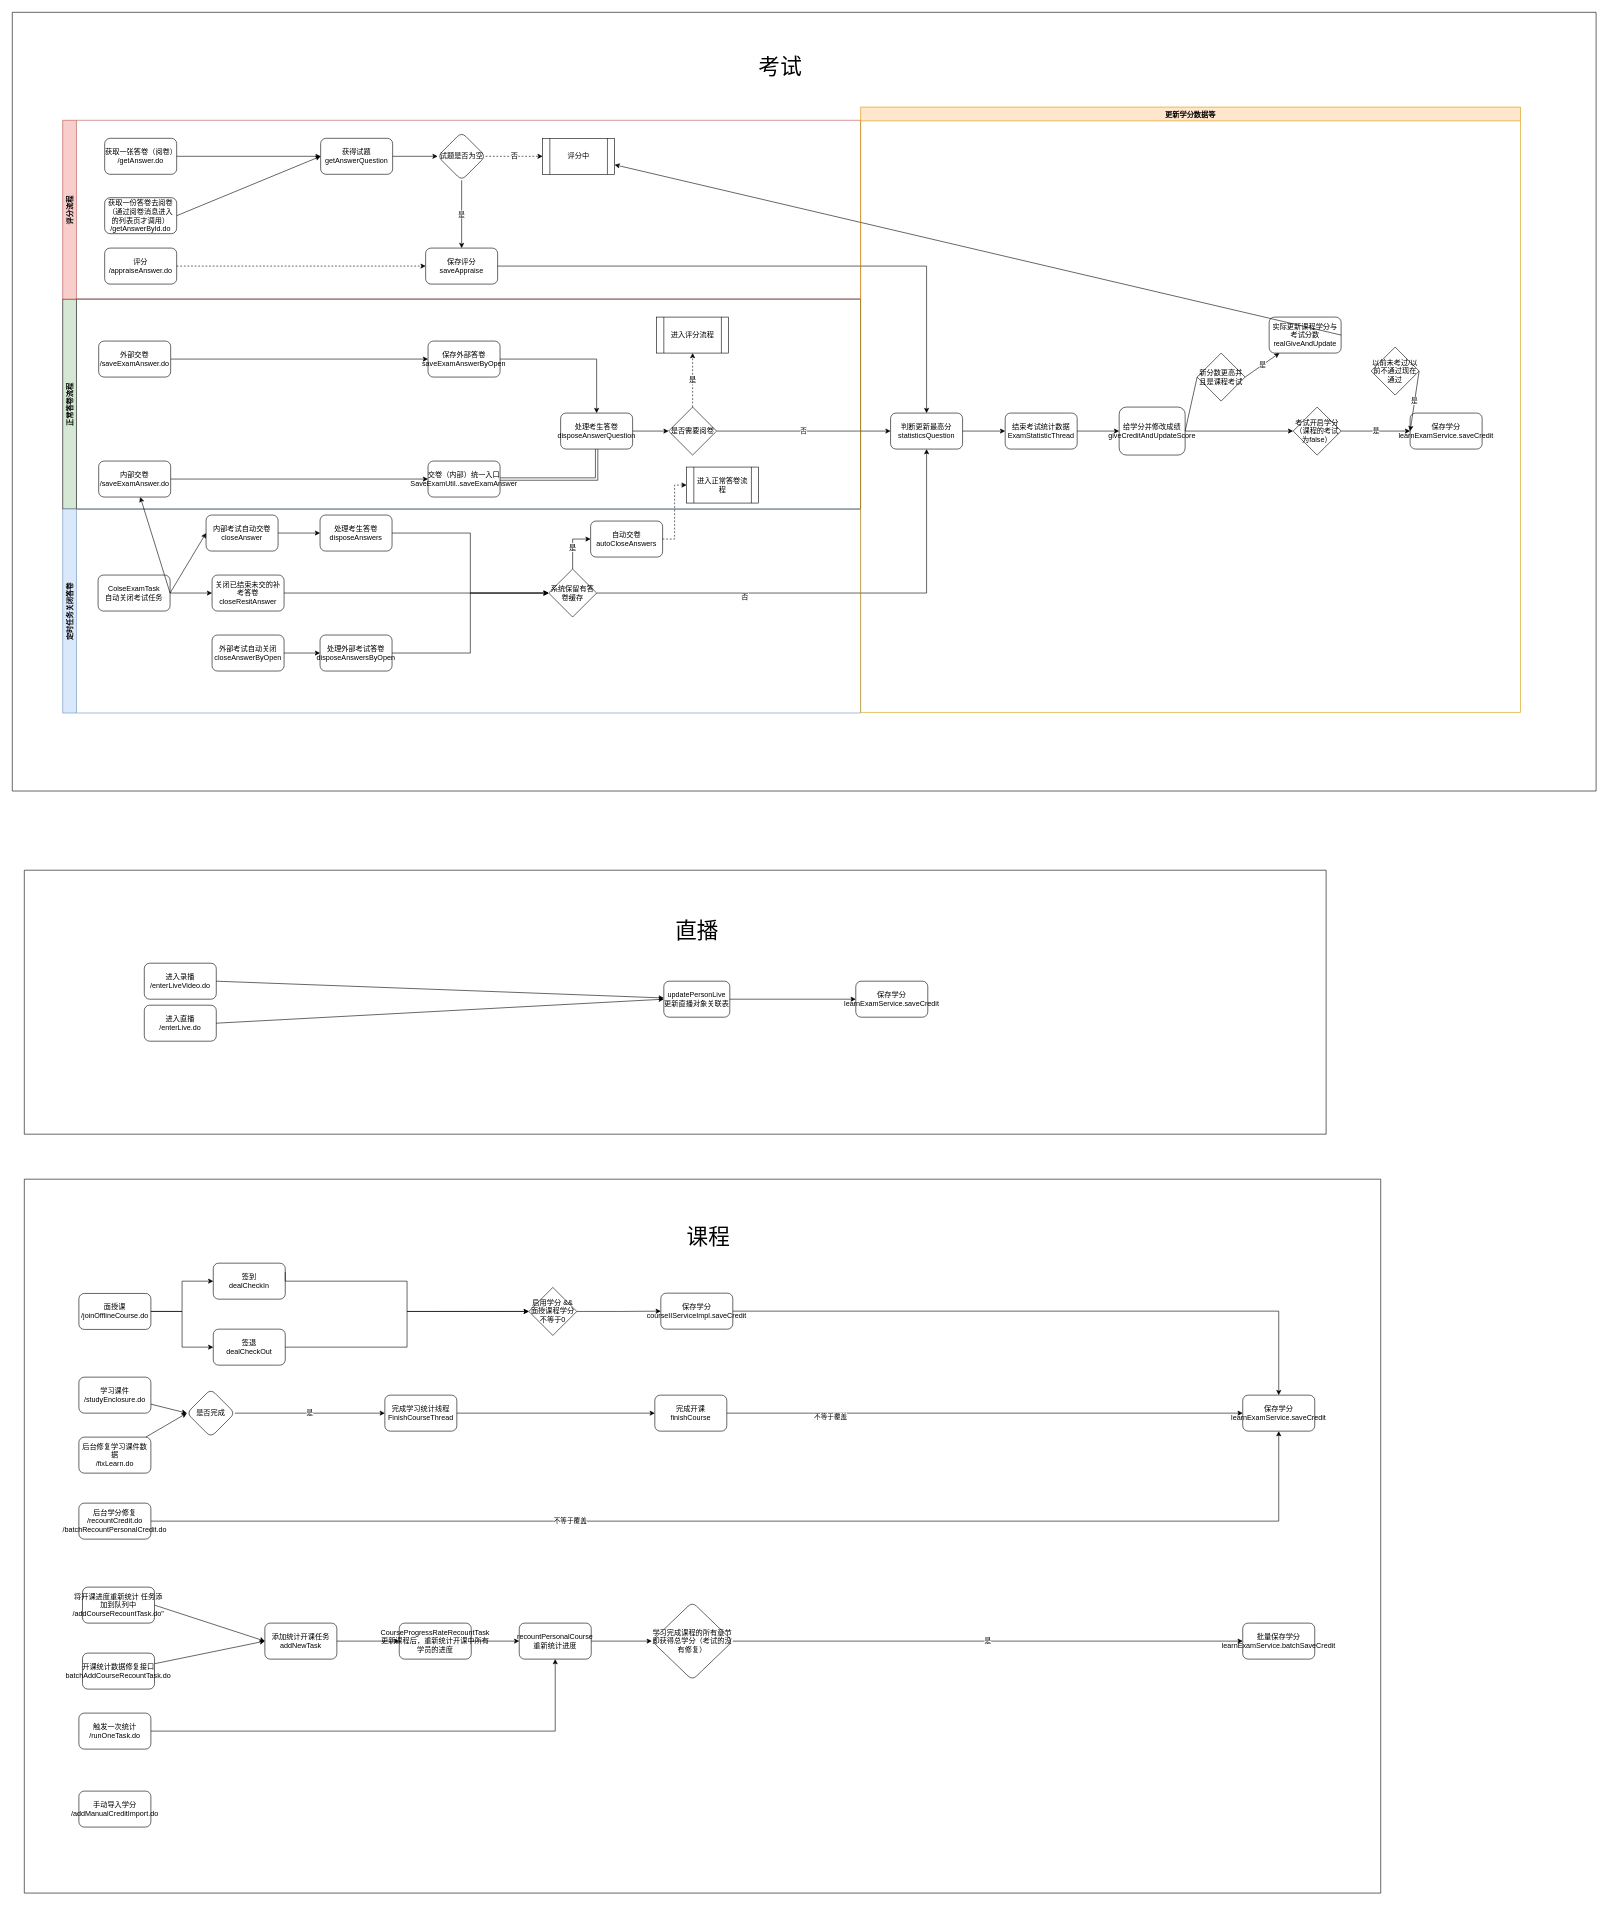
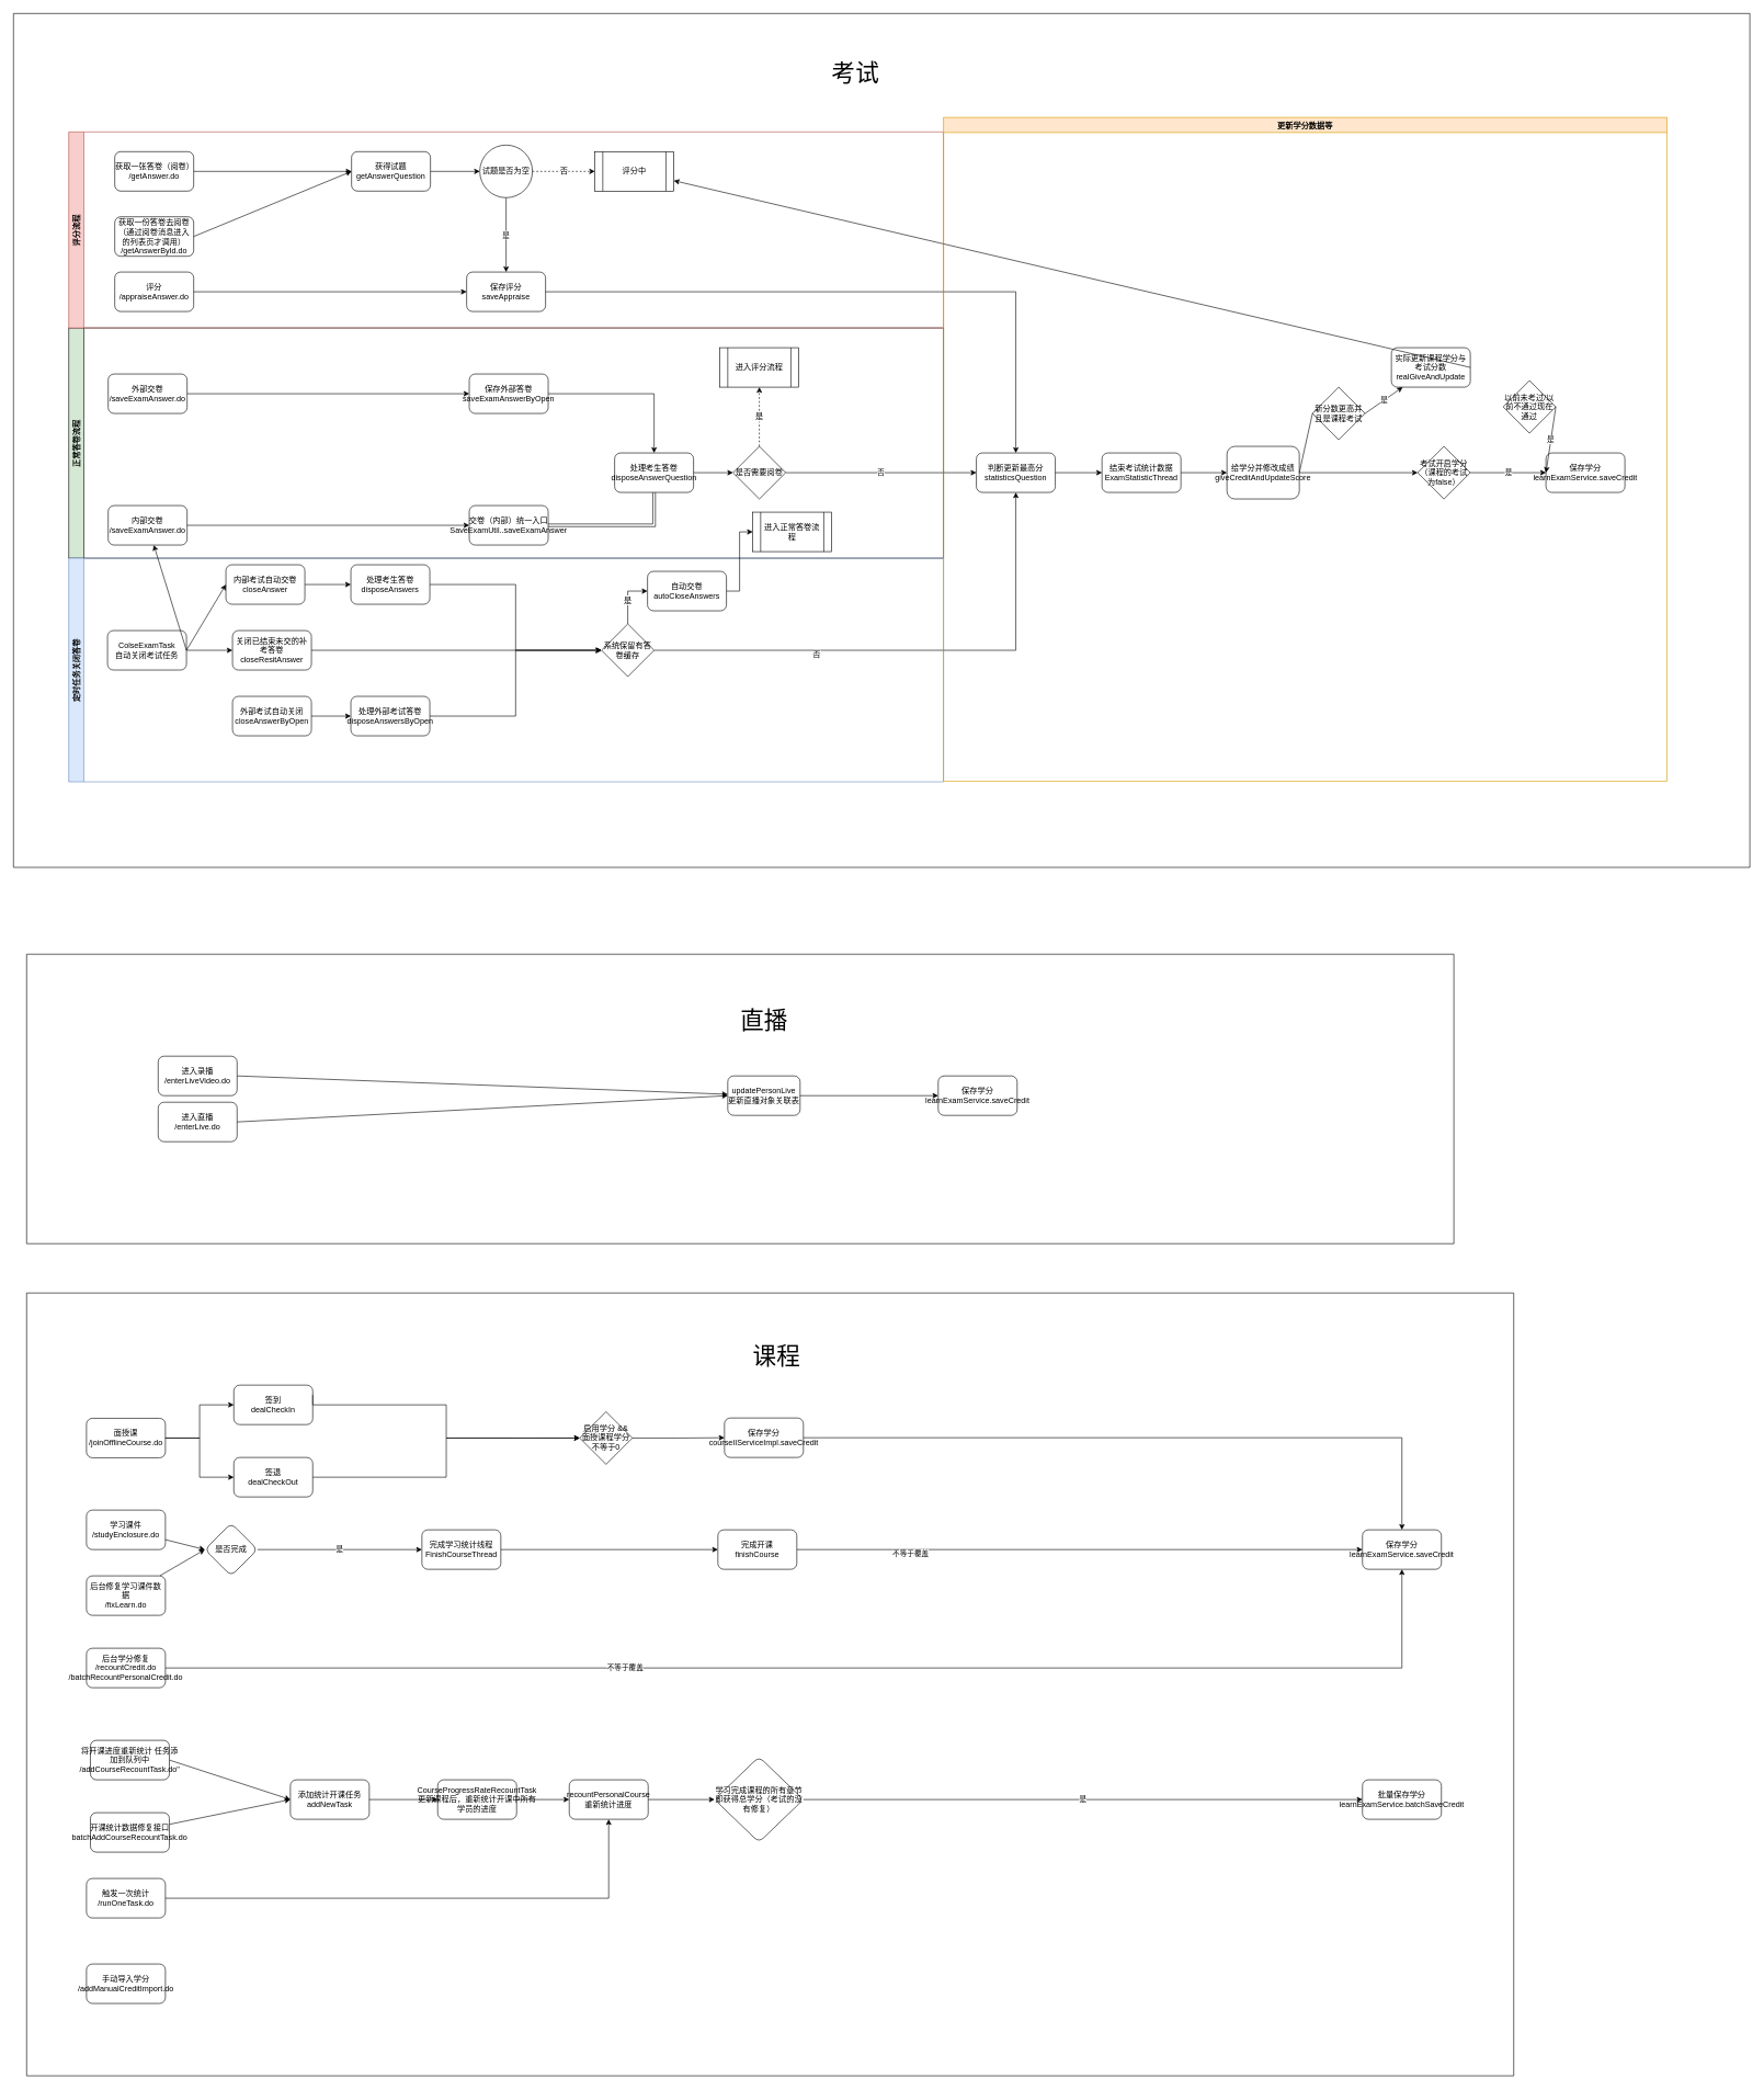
- <mxCell id="22" value="试题是否为空" style="rhombus;whiteSpace=wrap;html=1;rounded=1;" vertex="1" parent="20"><mxGeometry x="625" y="20" width="80" height="80" as="geometry" /></mxCell>
+ <mxCell id="22" value="试题是否为空" style="ellipse;whiteSpace=wrap;html=1;" vertex="1" parent="20"><mxGeometry x="625" y="20" width="80" height="80" as="geometry" /></mxCell>
- <mxCell id="33" style="edgeStyle=none;rounded=0;orthogonalLoop=1;jettySize=auto;html=1;exitX=1;exitY=0.5;exitDx=0;exitDy=0;entryX=0;entryY=0.5;entryDx=0;entryDy=0;dashed=1;" edge="1" parent="20" source="24" target="31"><mxGeometry relative="1" as="geometry" /></mxCell>
+ <mxCell id="33" style="edgeStyle=none;rounded=0;orthogonalLoop=1;jettySize=auto;html=1;exitX=1;exitY=0.5;exitDx=0;exitDy=0;entryX=0;entryY=0.5;entryDx=0;entryDy=0;" edge="1" parent="20" source="24" target="31"><mxGeometry relative="1" as="geometry" /></mxCell>
- <mxCell id="72" style="edgeStyle=orthogonalEdgeStyle;rounded=0;orthogonalLoop=1;jettySize=auto;html=1;exitX=1;exitY=0.5;exitDx=0;exitDy=0;entryX=0;entryY=0.5;entryDx=0;entryDy=0;fontSize=12;dashed=1;" edge="1" parent="2" source="53" target="17"><mxGeometry relative="1" as="geometry" /></mxCell>
+ <mxCell id="72" style="edgeStyle=orthogonalEdgeStyle;rounded=0;orthogonalLoop=1;jettySize=auto;html=1;exitX=1;exitY=0.5;exitDx=0;exitDy=0;entryX=0;entryY=0.5;entryDx=0;entryDy=0;fontSize=12;" edge="1" parent="2" source="53" target="17"><mxGeometry relative="1" as="geometry" /></mxCell>
